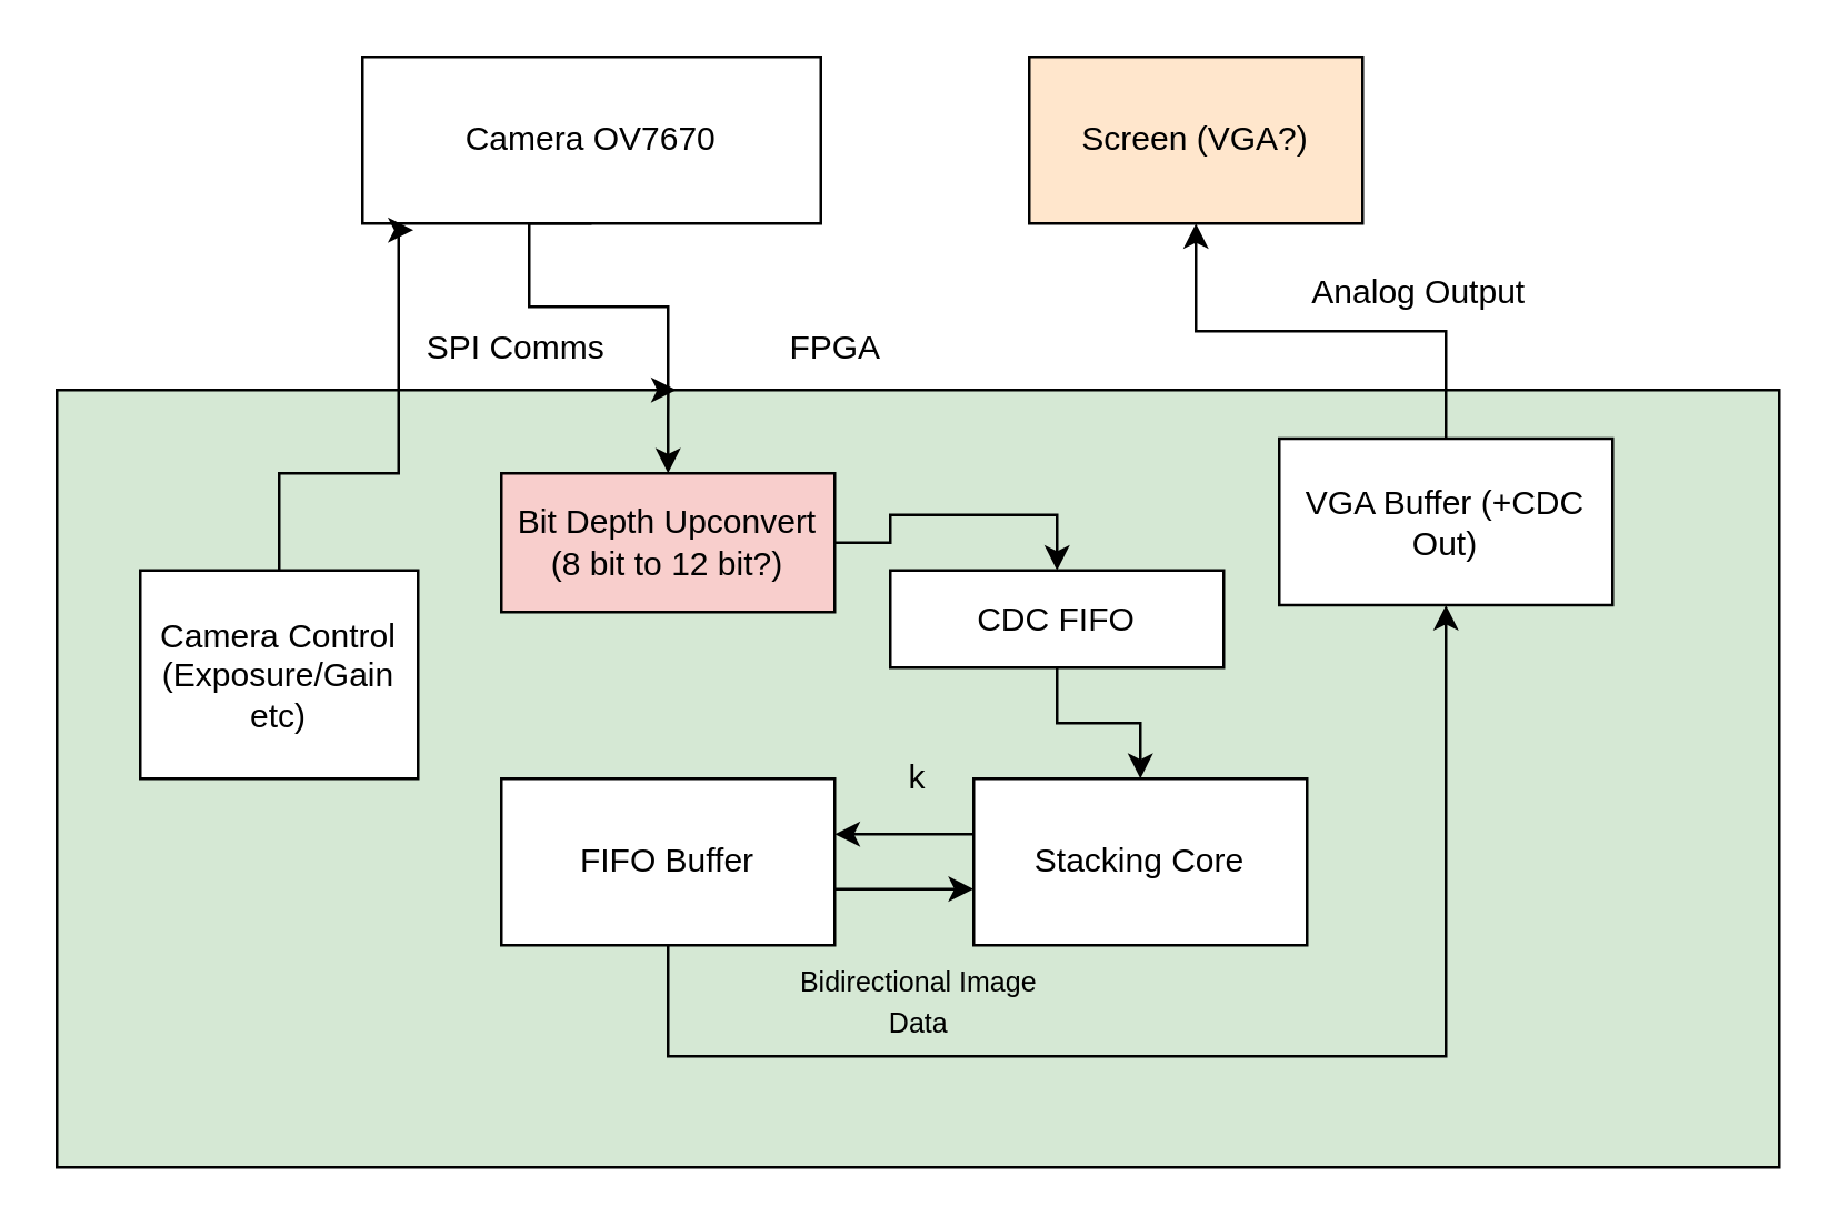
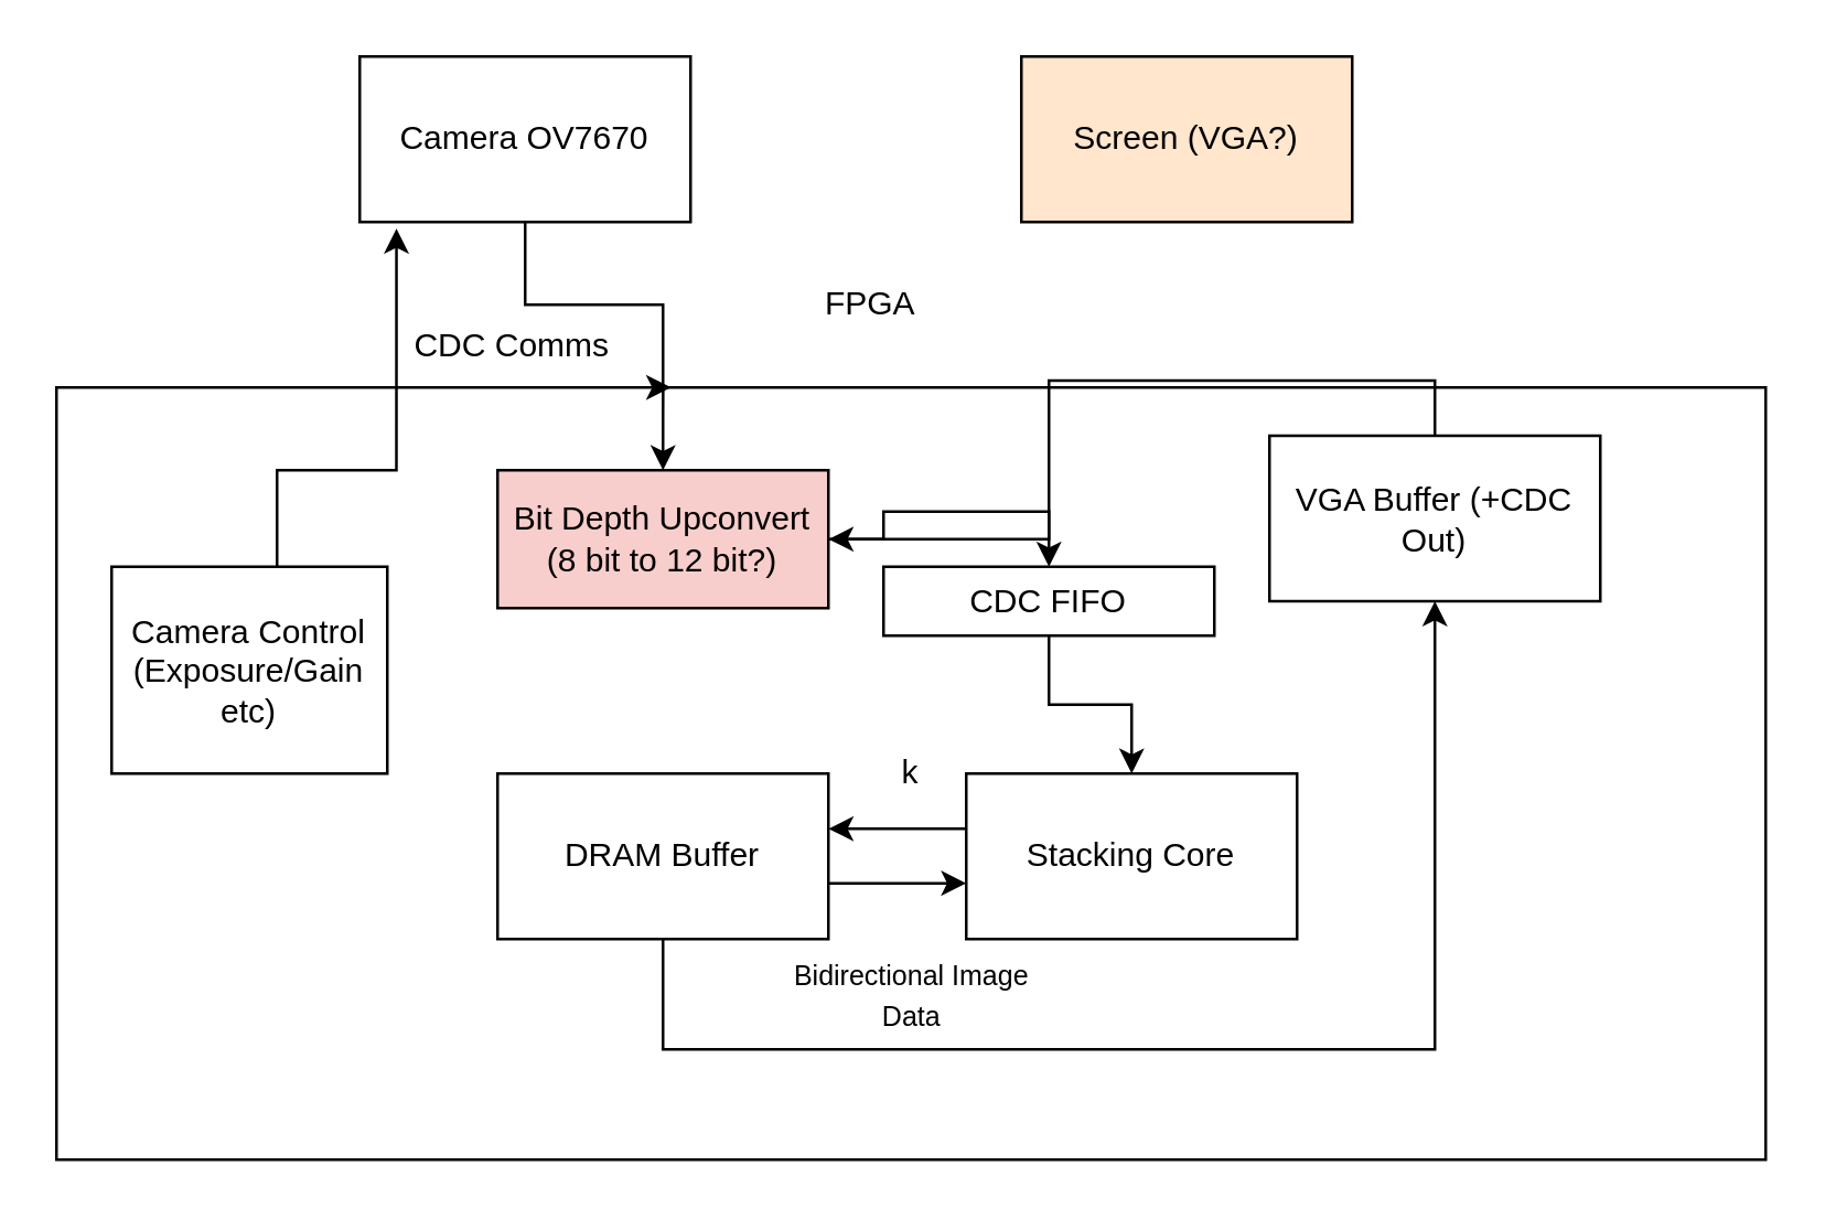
- <mxCell id="4" value="Camera OV7670" style="rounded=0;whiteSpace=wrap;html=1;" vertex="1" parent="1"><mxGeometry x="130" y="20" width="165" height="60" as="geometry" /></mxCell>
+ <mxCell id="4" value="Camera OV7670" style="rounded=0;whiteSpace=wrap;html=1;" vertex="1" parent="1"><mxGeometry x="130" y="20" width="120" height="60" as="geometry" /></mxCell>
- <mxCell id="7" value="Analog Output" style="text;html=1;align=center;verticalAlign=middle;resizable=0;points=[];autosize=1;strokeColor=none;fillColor=none;" vertex="1" parent="1"><mxGeometry x="460" y="90" width="100" height="30" as="geometry" /></mxCell>
- <mxCell id="19" style="edgeStyle=orthogonalEdgeStyle;rounded=0;orthogonalLoop=1;jettySize=auto;html=1;entryX=0.5;entryY=1;entryDx=0;entryDy=0;exitX=0.5;exitY=0;exitDx=0;exitDy=0;" edge="1" parent="1" source="18" target="6"><mxGeometry relative="1" as="geometry" /></mxCell>
+ <mxCell id="19" style="edgeStyle=orthogonalEdgeStyle;rounded=0;orthogonalLoop=1;jettySize=auto;html=1;exitX=0.5;exitY=0;exitDx=0;exitDy=0;" edge="1" parent="1" source="18" target="23"><mxGeometry relative="1" as="geometry" /></mxCell>
- <mxCell id="5" value="SPI Comms" style="text;html=1;align=center;verticalAlign=middle;resizable=0;points=[];autosize=1;strokeColor=none;fillColor=none;" vertex="1" parent="1"><mxGeometry x="140" y="110" width="90" height="30" as="geometry" /></mxCell>
+ <mxCell id="5" value="CDC Comms" style="text;html=1;align=center;verticalAlign=middle;resizable=0;points=[];autosize=1;strokeColor=none;fillColor=none;" vertex="1" parent="1"><mxGeometry x="140" y="110" width="90" height="30" as="geometry" /></mxCell>
- <mxCell id="8" value="FPGA" style="text;html=1;align=center;verticalAlign=middle;resizable=0;points=[];autosize=1;strokeColor=none;fillColor=none;" vertex="1" parent="1"><mxGeometry x="270" y="110" width="60" height="30" as="geometry" /></mxCell>
+ <mxCell id="8" value="FPGA" style="text;html=1;align=center;verticalAlign=middle;resizable=0;points=[];autosize=1;strokeColor=none;fillColor=none;" vertex="1" parent="1"><mxGeometry x="285" y="95" width="60" height="30" as="geometry" /></mxCell>
- <mxCell id="11" value="CDC FIFO" style="rounded=0;whiteSpace=wrap;html=1;" vertex="1" parent="1"><mxGeometry x="320" y="205" width="120" height="35" as="geometry" /></mxCell>
+ <mxCell id="11" value="CDC FIFO" style="rounded=0;whiteSpace=wrap;html=1;" vertex="1" parent="1"><mxGeometry x="320" y="205" width="120" height="25" as="geometry" /></mxCell>
- <mxCell id="20" value="Camera Control (Exposure/Gain etc)" style="rounded=0;whiteSpace=wrap;html=1;" vertex="1" parent="1"><mxGeometry x="50" y="205" width="100" height="75" as="geometry" /></mxCell>
+ <mxCell id="20" value="Camera Control (Exposure/Gain etc)" style="rounded=0;whiteSpace=wrap;html=1;" vertex="1" parent="1"><mxGeometry x="40" y="205" width="100" height="75" as="geometry" /></mxCell>
- <mxCell id="2" value="k" style="rounded=0;whiteSpace=wrap;html=1;fillColor=#d5e8d4;" vertex="1" parent="1"><mxGeometry x="20" y="140" width="620" height="280" as="geometry" /></mxCell>
+ <mxCell id="2" value="k" style="rounded=0;whiteSpace=wrap;html=1;" vertex="1" parent="1"><mxGeometry x="20" y="140" width="620" height="280" as="geometry" /></mxCell>
- <mxCell id="14" value="FIFO Buffer" style="rounded=0;whiteSpace=wrap;html=1;" vertex="1" parent="1"><mxGeometry x="180" y="280" width="120" height="60" as="geometry" /></mxCell>
+ <mxCell id="14" value="DRAM Buffer" style="rounded=0;whiteSpace=wrap;html=1;" vertex="1" parent="1"><mxGeometry x="180" y="280" width="120" height="60" as="geometry" /></mxCell>
